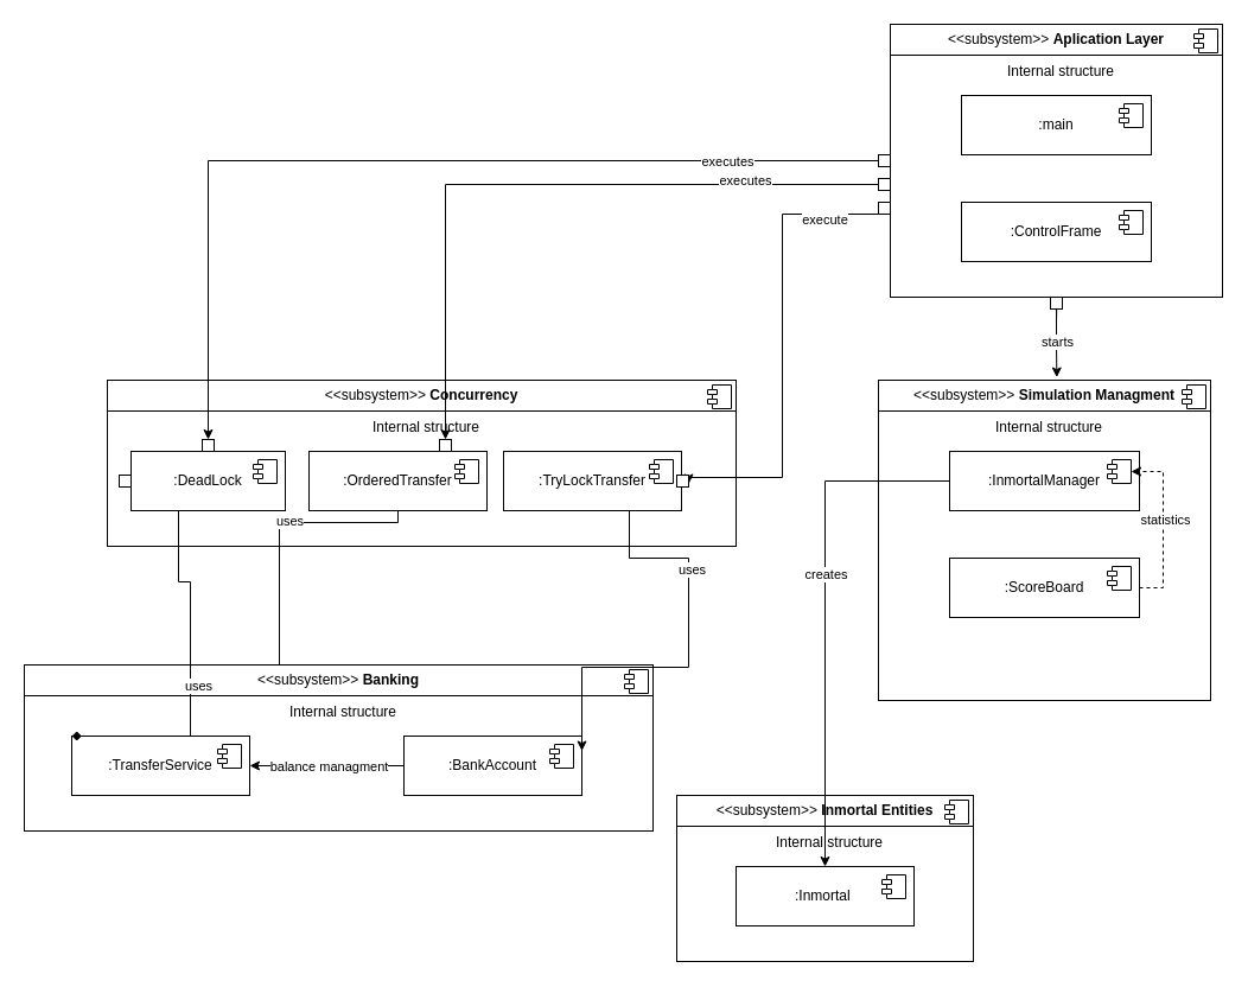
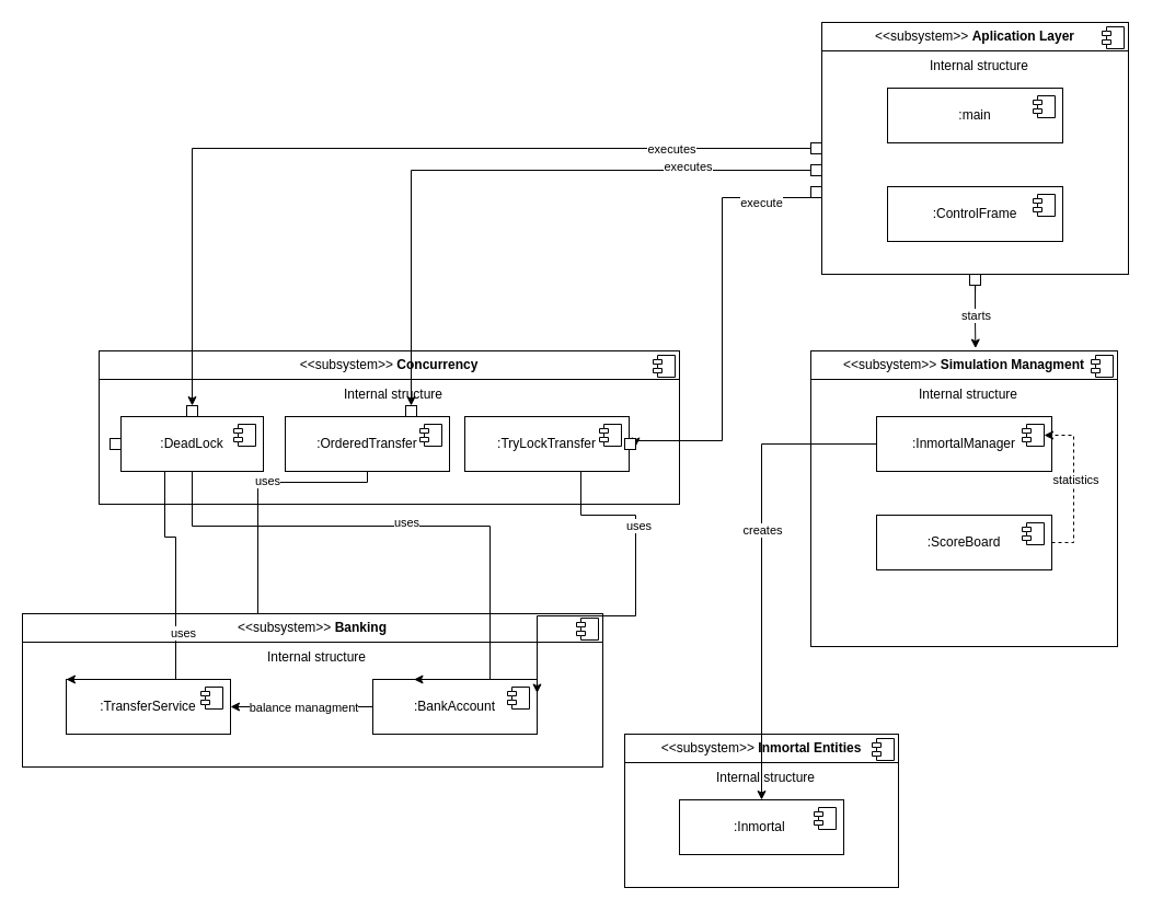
+ <mxCell id="55" style="edgeStyle=orthogonalEdgeStyle;rounded=0;orthogonalLoop=1;jettySize=auto;html=1;entryX=0.25;entryY=0;entryDx=0;entryDy=0;" edge="1" parent="1" source="4" target="19"><mxGeometry relative="1" as="geometry"><mxPoint x="320" y="480" as="targetPoint" /><Array as="points"><mxPoint x="175" y="480" /><mxPoint x="447" y="480" /></Array></mxGeometry></mxCell>
+ <mxCell id="56" value="uses" style="edgeLabel;html=1;align=center;verticalAlign=middle;resizable=0;points=[];" vertex="1" connectable="0" parent="55"><mxGeometry x="-0.077" y="4" relative="1" as="geometry"><mxPoint as="offset" /></mxGeometry></mxCell>
- <mxCell id="59" style="edgeStyle=orthogonalEdgeStyle;rounded=0;orthogonalLoop=1;jettySize=auto;html=1;entryX=0;entryY=0;entryDx=0;entryDy=0;endArrow=diamond;" edge="1" parent="1" source="4" target="15"><mxGeometry relative="1" as="geometry"><Array as="points"><mxPoint x="150" y="490" /><mxPoint x="160" y="490" /></Array></mxGeometry></mxCell>
+ <mxCell id="59" style="edgeStyle=orthogonalEdgeStyle;rounded=0;orthogonalLoop=1;jettySize=auto;html=1;entryX=0;entryY=0;entryDx=0;entryDy=0;" edge="1" parent="1" source="4" target="15"><mxGeometry relative="1" as="geometry"><Array as="points"><mxPoint x="150" y="490" /><mxPoint x="160" y="490" /></Array></mxGeometry></mxCell>
